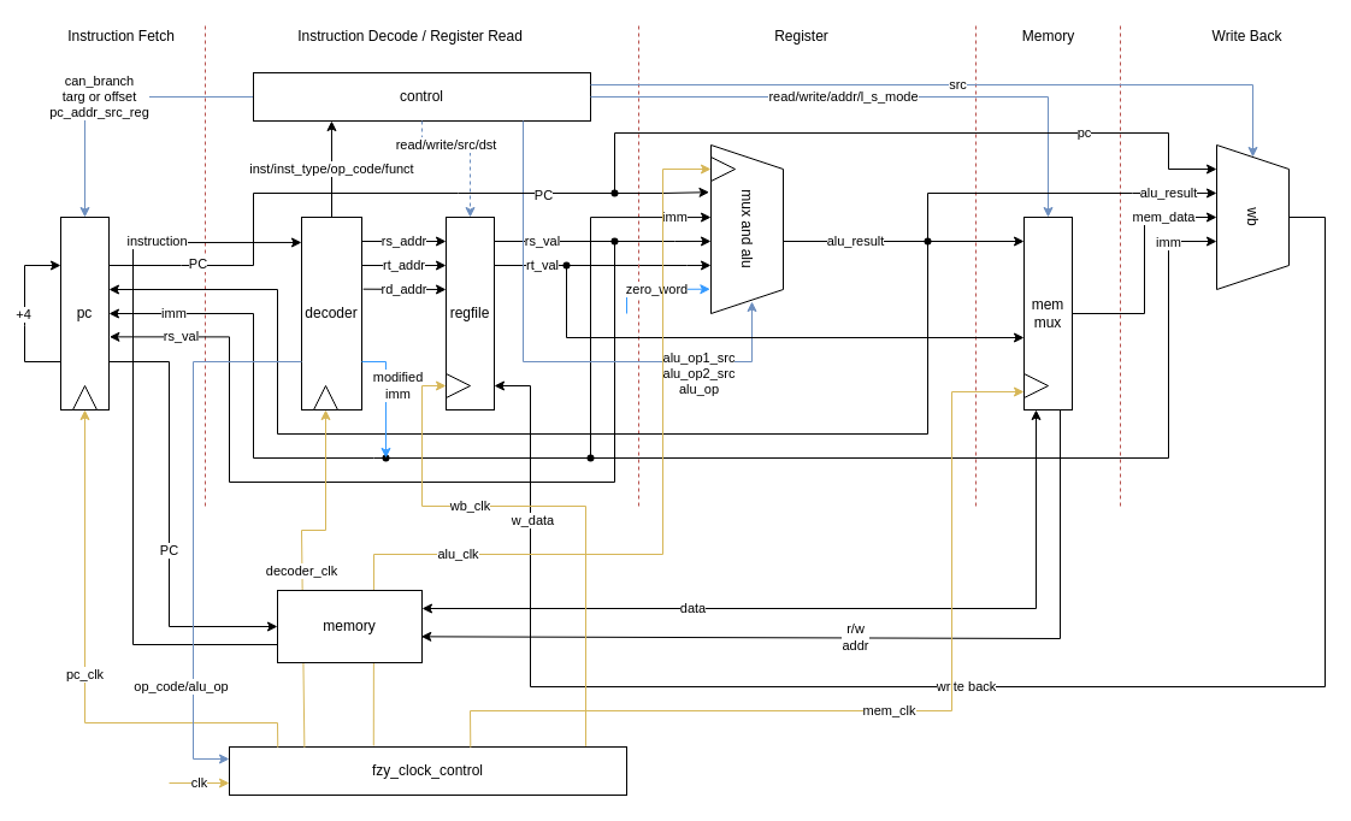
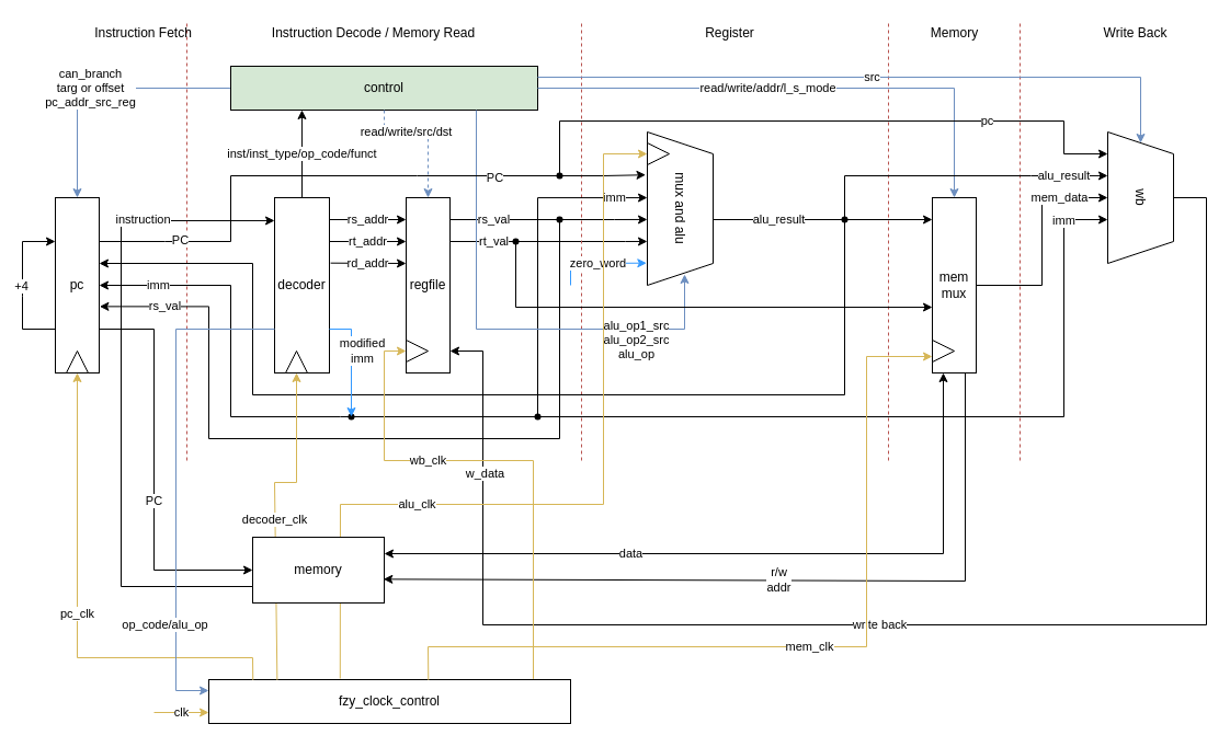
- <mxCell id="4" value="Instruction Fetch" style="text;html=1;align=center;verticalAlign=middle;resizable=0;points=[];autosize=1;strokeColor=none;fillColor=none;" parent="1" vertex="1"><mxGeometry x="50" y="20" width="100" height="20" as="geometry" /></mxCell>
+ <mxCell id="4" value="Instruction Fetch" style="text;html=1;align=center;verticalAlign=middle;resizable=0;points=[];autosize=1;strokeColor=none;fillColor=none;" parent="1" vertex="1"><mxGeometry x="80" y="20" width="100" height="20" as="geometry" /></mxCell>
- <mxCell id="12" value="Instruction Decode / Register Read" style="text;html=1;align=center;verticalAlign=middle;resizable=0;points=[];autosize=1;strokeColor=none;fillColor=none;" parent="1" vertex="1"><mxGeometry x="240" y="20" width="200" height="20" as="geometry" /></mxCell>
+ <mxCell id="12" value="Instruction Decode / Memory Read" style="text;html=1;align=center;verticalAlign=middle;resizable=0;points=[];autosize=1;strokeColor=none;fillColor=none;" parent="1" vertex="1"><mxGeometry x="240" y="20" width="200" height="20" as="geometry" /></mxCell>
- <mxCell id="10" value="control" style="rounded=0;whiteSpace=wrap;html=1;" parent="1" vertex="1"><mxGeometry x="210" y="60" width="280" height="40" as="geometry" /></mxCell>
+ <mxCell id="10" value="control" style="rounded=0;whiteSpace=wrap;html=1;fillColor=#d5e8d4;" parent="1" vertex="1"><mxGeometry x="210" y="60" width="280" height="40" as="geometry" /></mxCell>
